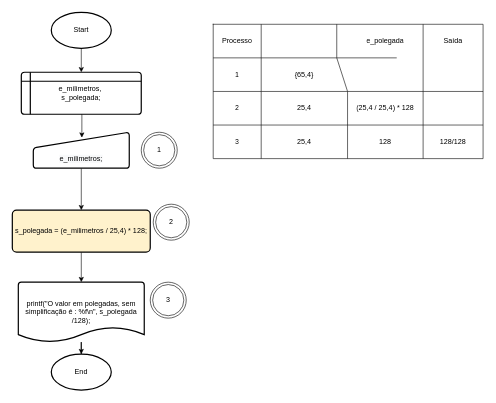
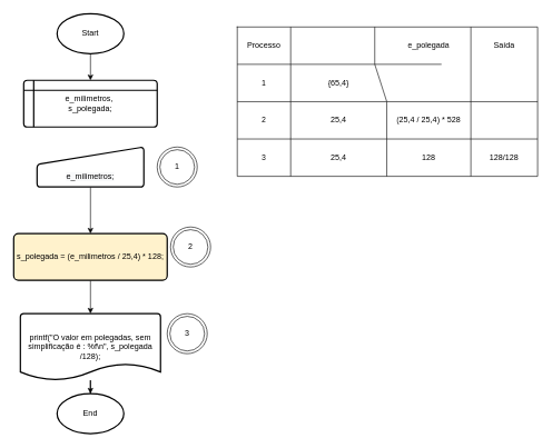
- <mxCell id="29" value="(25,4 / 25,4) * 128" style="shape=partialRectangle;html=1;whiteSpace=wrap;connectable=0;overflow=hidden;fillColor=none;top=0;left=0;bottom=0;right=0;" parent="26" vertex="1"><mxGeometry x="224" width="126" height="56" as="geometry" /></mxCell>
+ <mxCell id="29" value="(25,4 / 25,4) * 528" style="shape=partialRectangle;html=1;whiteSpace=wrap;connectable=0;overflow=hidden;fillColor=none;top=0;left=0;bottom=0;right=0;" parent="26" vertex="1"><mxGeometry x="224" width="126" height="56" as="geometry" /></mxCell>
- <mxCell id="4" style="edgeStyle=orthogonalEdgeStyle;rounded=0;orthogonalLoop=1;jettySize=auto;html=1;exitX=0.5;exitY=1;exitDx=0;exitDy=0;entryX=0.506;entryY=0.15;entryDx=0;entryDy=0;entryPerimeter=0;" parent="1" source="5" target="7" edge="1"><mxGeometry relative="1" as="geometry" /></mxCell>
